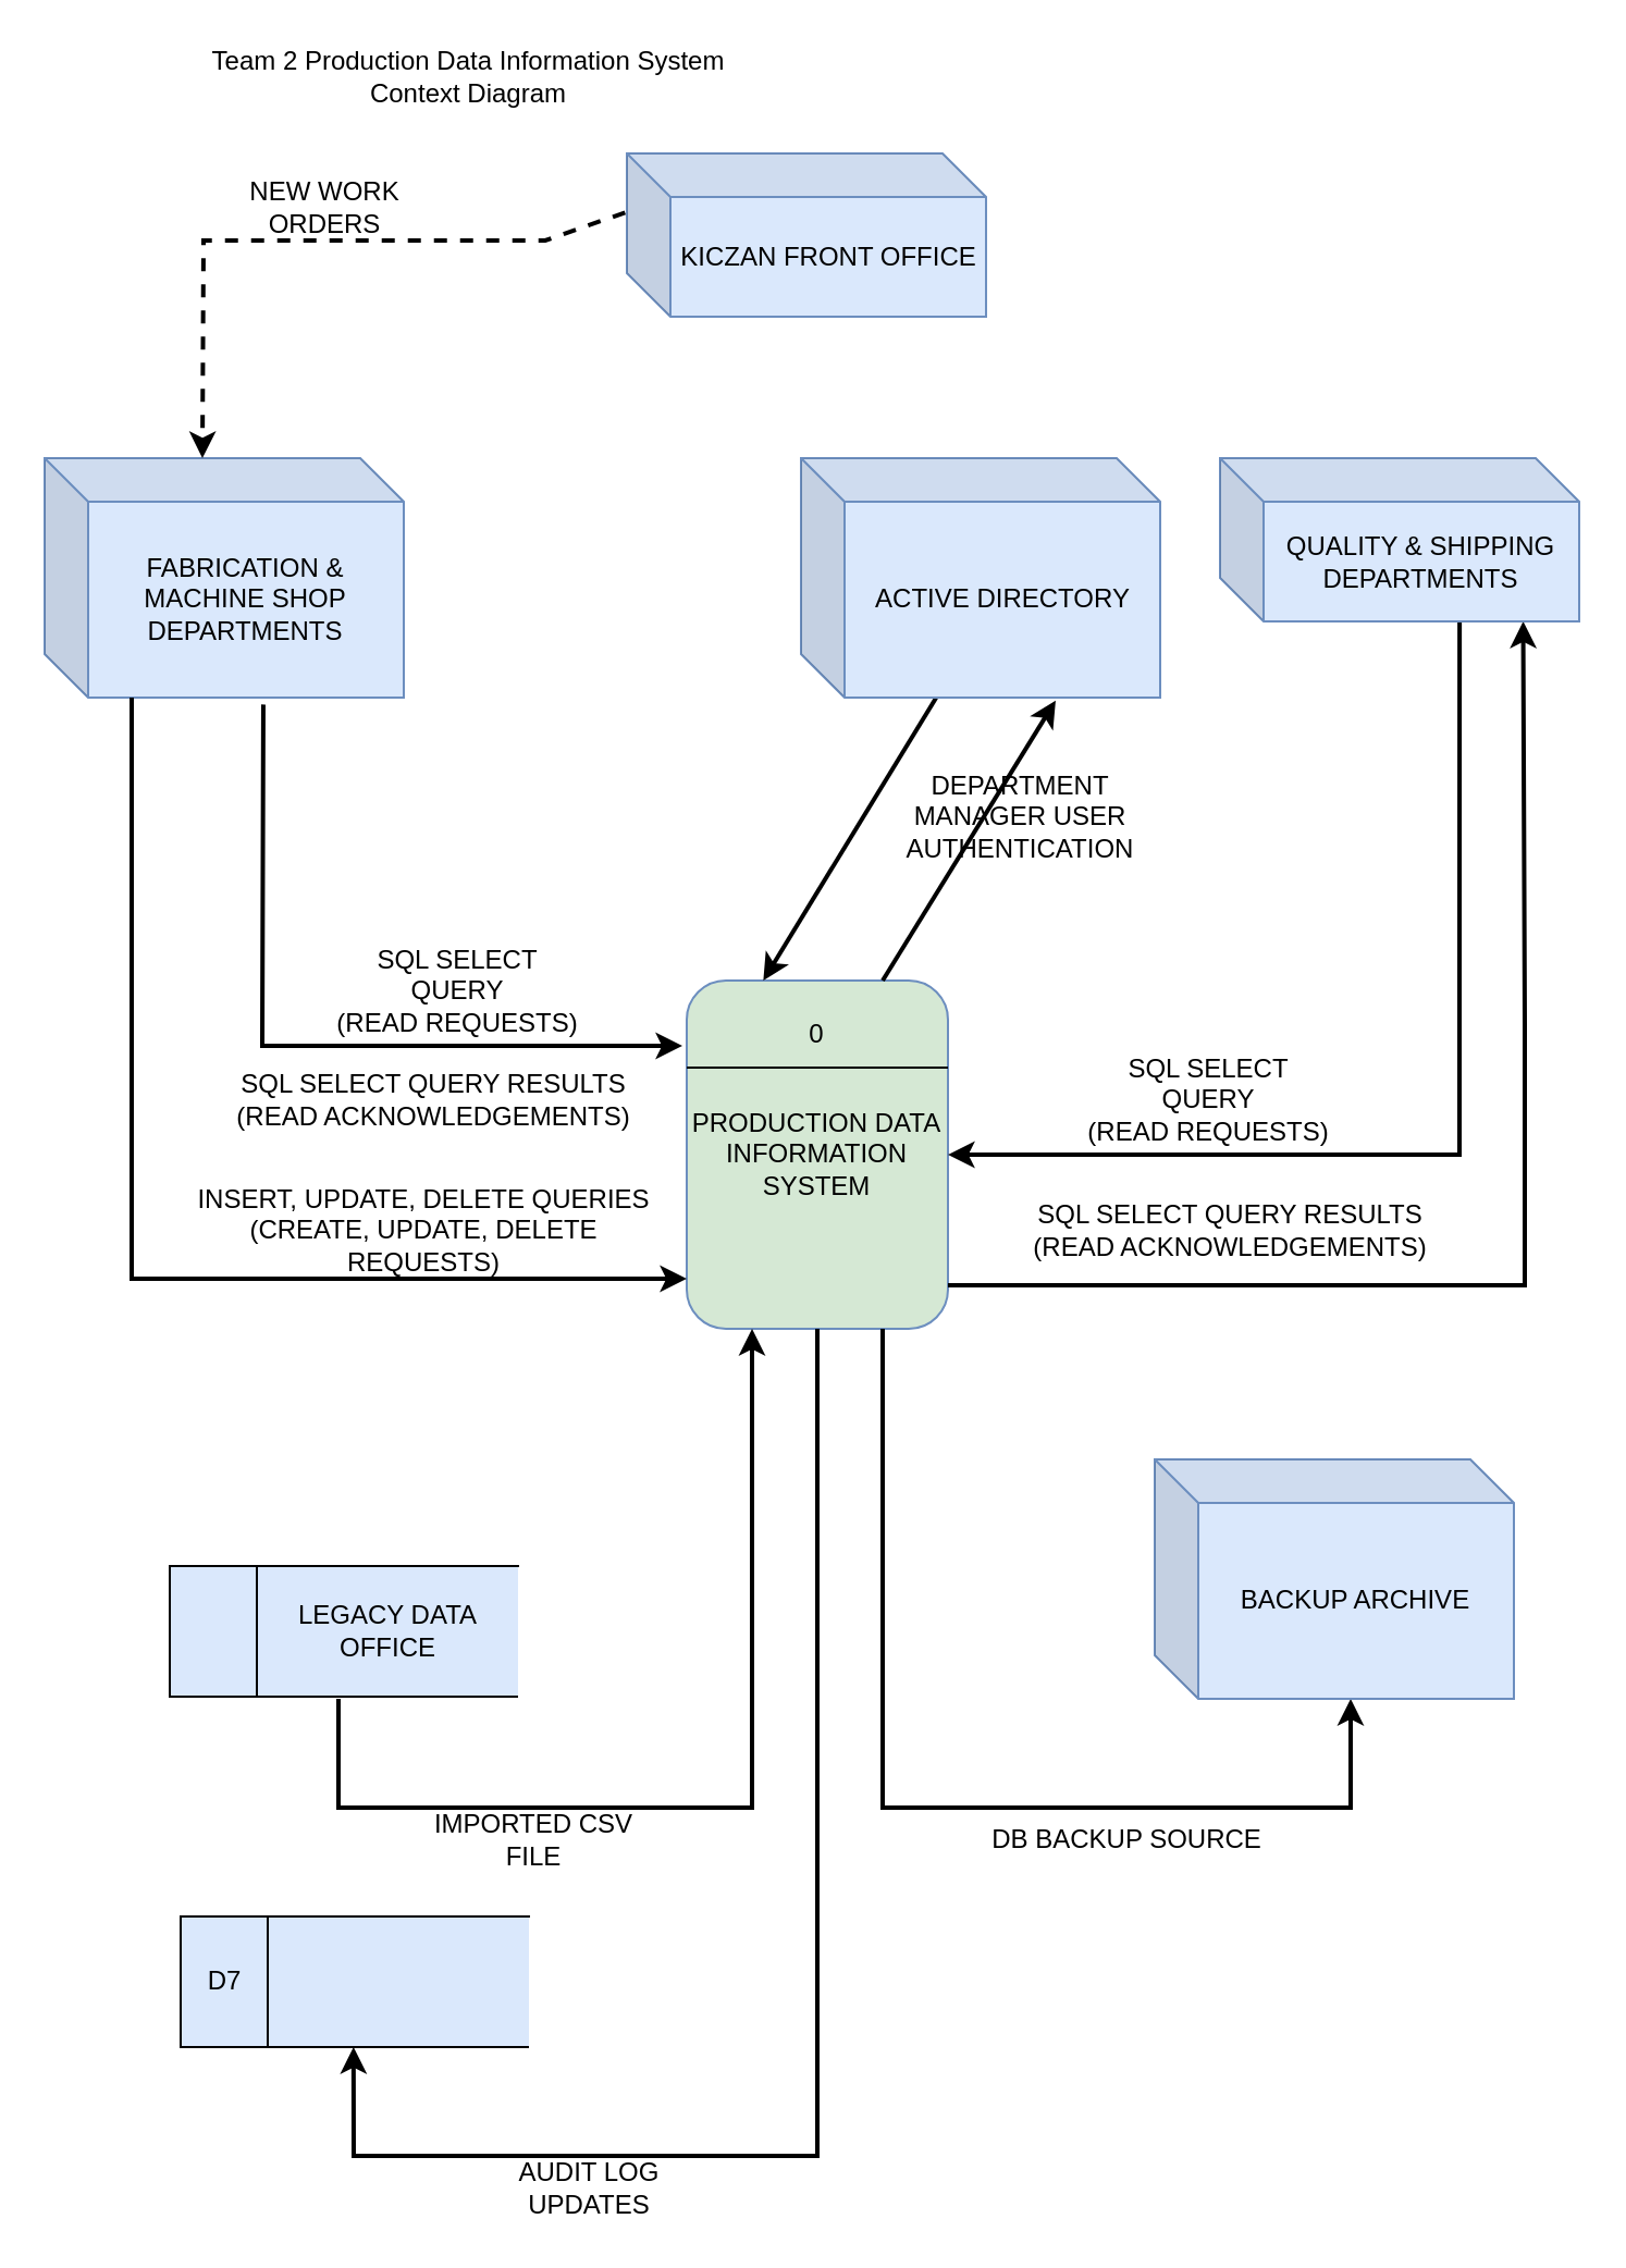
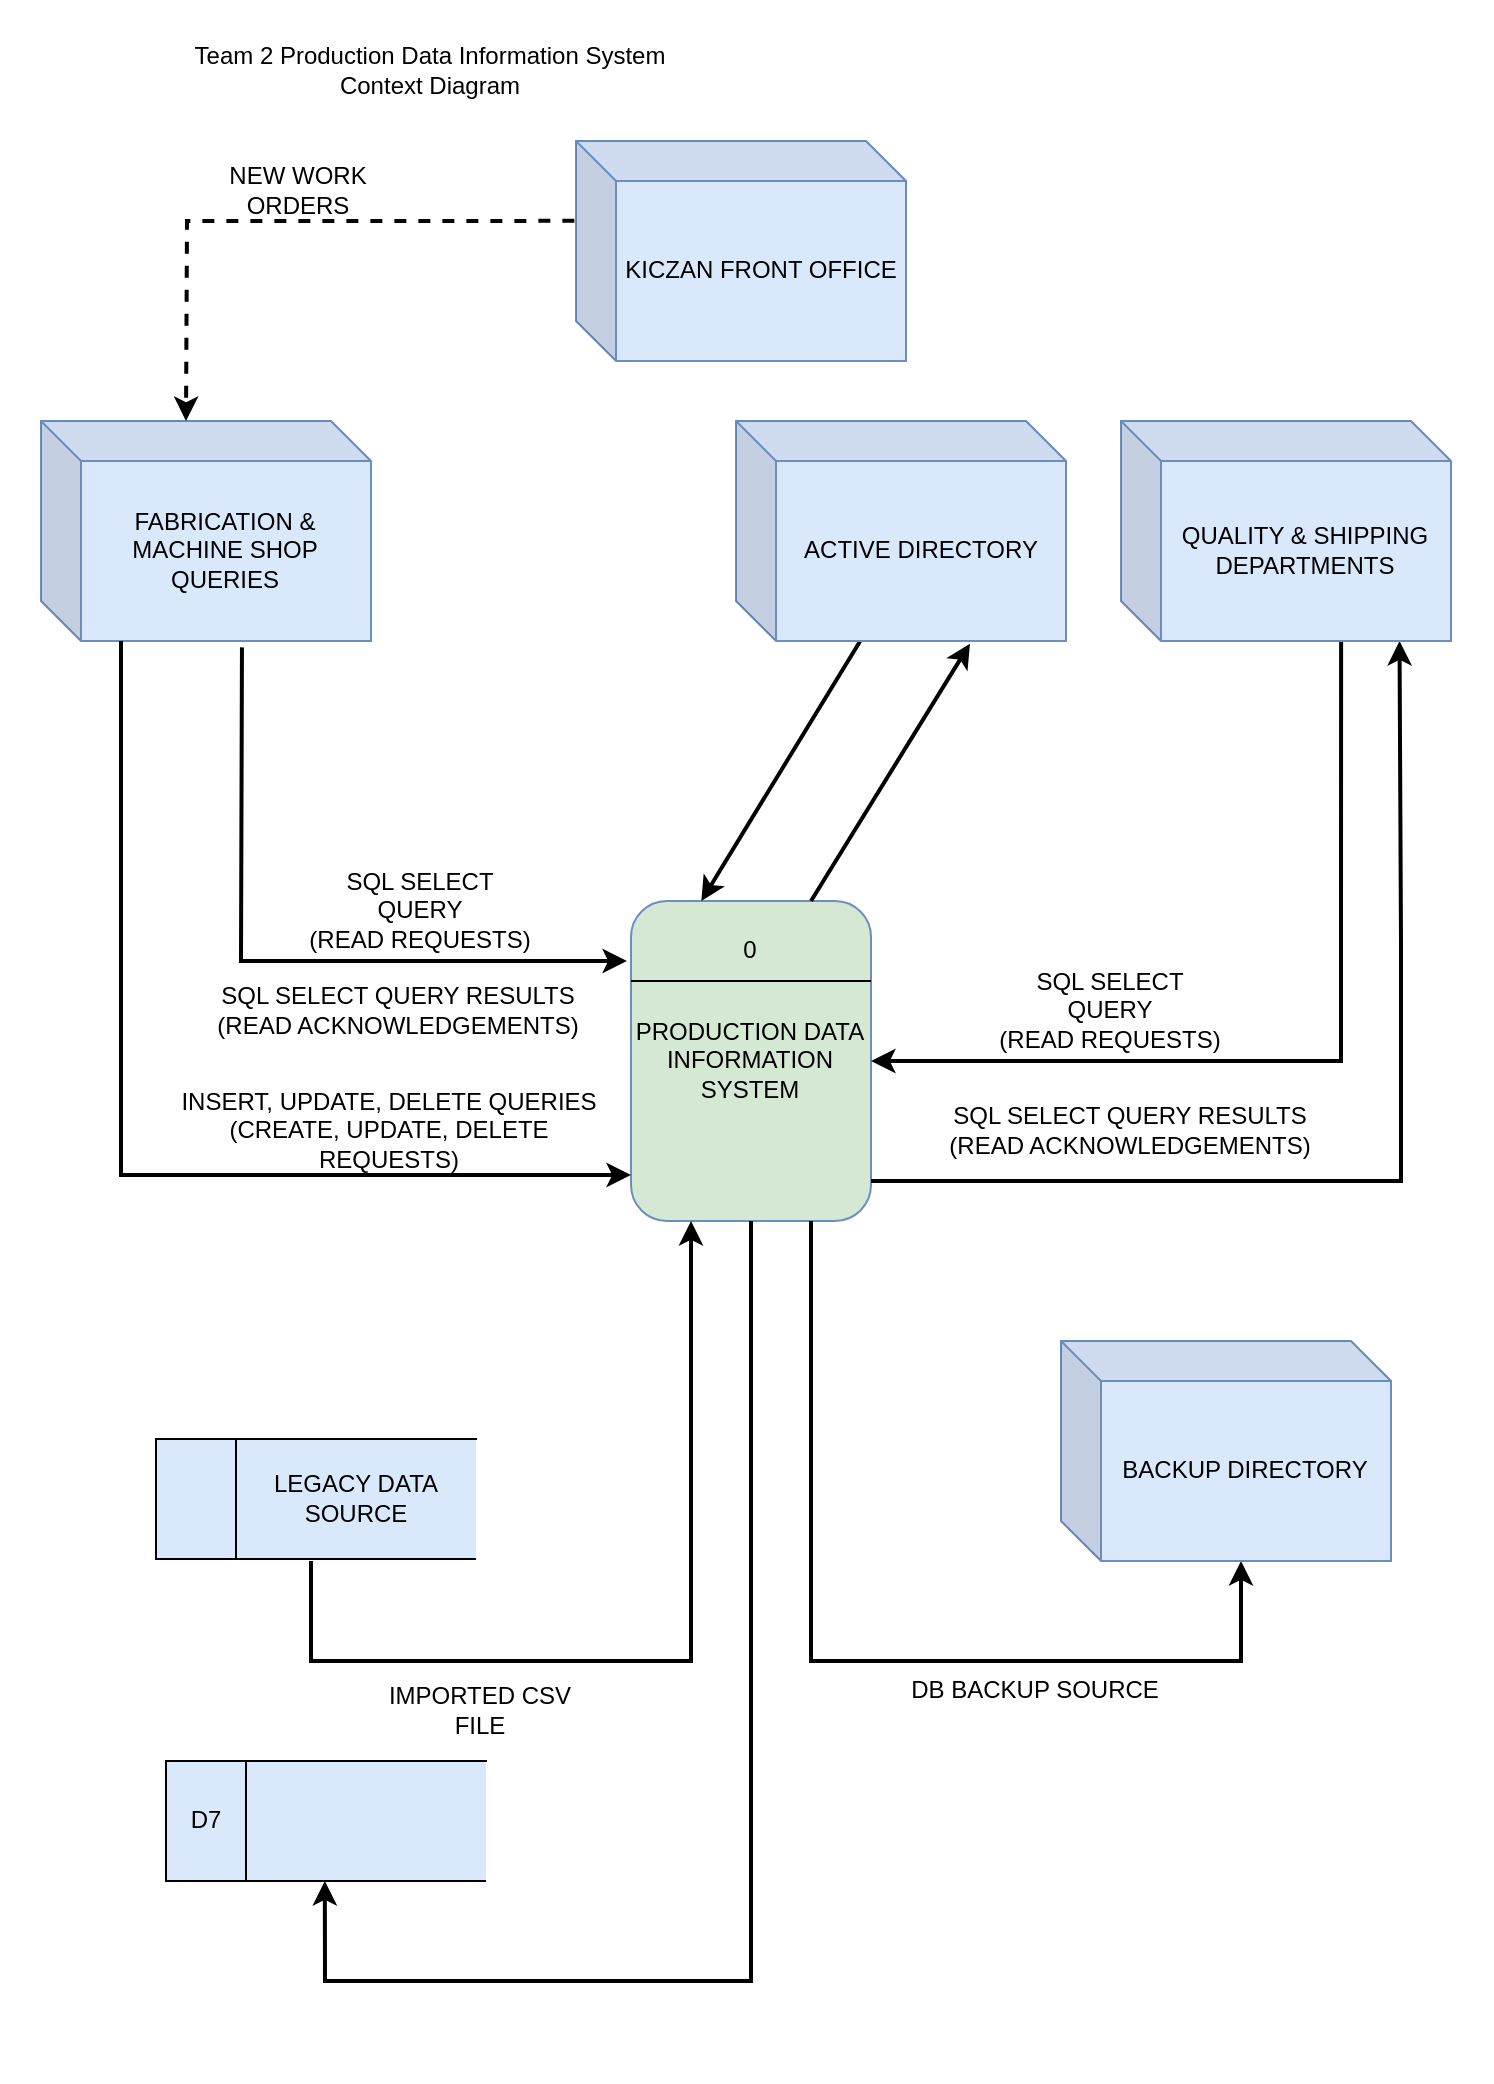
- <mxCell id="28" value="KICZAN FRONT OFFICE" style="shape=cube;whiteSpace=wrap;html=1;boundedLbl=1;backgroundOutline=1;darkOpacity=0.05;darkOpacity2=0.1;strokeWidth=1;fillColor=#dae8fc;strokeColor=#6c8ebf;" vertex="1" parent="1"><mxGeometry x="287.5" y="70" width="165" height="75" as="geometry" /></mxCell>
+ <mxCell id="28" value="KICZAN FRONT OFFICE" style="shape=cube;whiteSpace=wrap;html=1;boundedLbl=1;backgroundOutline=1;darkOpacity=0.05;darkOpacity2=0.1;strokeWidth=1;fillColor=#dae8fc;strokeColor=#6c8ebf;" vertex="1" parent="1"><mxGeometry x="287.5" y="70" width="165" height="110" as="geometry" /></mxCell>
- <mxCell id="26" value="QUALITY &amp;amp; SHIPPING DEPARTMENTS" style="shape=cube;whiteSpace=wrap;html=1;boundedLbl=1;backgroundOutline=1;darkOpacity=0.05;darkOpacity2=0.1;strokeWidth=1;fillColor=#dae8fc;strokeColor=#6c8ebf;" vertex="1" parent="1"><mxGeometry x="560" y="210" width="165" height="75" as="geometry" /></mxCell>
+ <mxCell id="26" value="QUALITY &amp;amp; SHIPPING DEPARTMENTS" style="shape=cube;whiteSpace=wrap;html=1;boundedLbl=1;backgroundOutline=1;darkOpacity=0.05;darkOpacity2=0.1;strokeWidth=1;fillColor=#dae8fc;strokeColor=#6c8ebf;" vertex="1" parent="1"><mxGeometry x="560" y="210" width="165" height="110" as="geometry" /></mxCell>
- <mxCell id="5" value="FABRICATION &amp;amp; MACHINE SHOP DEPARTMENTS" style="shape=cube;whiteSpace=wrap;html=1;boundedLbl=1;backgroundOutline=1;darkOpacity=0.05;darkOpacity2=0.1;strokeWidth=1;fillColor=#dae8fc;strokeColor=#6c8ebf;" parent="1" vertex="1"><mxGeometry x="20" y="210" width="165" height="110" as="geometry" /></mxCell>
+ <mxCell id="5" value="FABRICATION &amp;amp; MACHINE SHOP QUERIES" style="shape=cube;whiteSpace=wrap;html=1;boundedLbl=1;backgroundOutline=1;darkOpacity=0.05;darkOpacity2=0.1;strokeWidth=1;fillColor=#dae8fc;strokeColor=#6c8ebf;" parent="1" vertex="1"><mxGeometry x="20" y="210" width="165" height="110" as="geometry" /></mxCell>
- <mxCell id="16" value="DEPARTMENT MANAGER USER AUTHENTICATION" style="text;html=1;align=center;verticalAlign=middle;whiteSpace=wrap;rounded=0;" parent="1" vertex="1"><mxGeometry x="407" y="360" width="123" height="30" as="geometry" /></mxCell>
- <mxCell id="29" value="BACKUP ARCHIVE" style="shape=cube;whiteSpace=wrap;html=1;boundedLbl=1;backgroundOutline=1;darkOpacity=0.05;darkOpacity2=0.1;strokeWidth=1;fillColor=#dae8fc;strokeColor=#6c8ebf;" vertex="1" parent="1"><mxGeometry x="530" y="670" width="165" height="110" as="geometry" /></mxCell>
+ <mxCell id="29" value="BACKUP DIRECTORY" style="shape=cube;whiteSpace=wrap;html=1;boundedLbl=1;backgroundOutline=1;darkOpacity=0.05;darkOpacity2=0.1;strokeWidth=1;fillColor=#dae8fc;strokeColor=#6c8ebf;" vertex="1" parent="1"><mxGeometry x="530" y="670" width="165" height="110" as="geometry" /></mxCell>
- <mxCell id="15" value="LEGACY DATA OFFICE" style="text;html=1;align=center;verticalAlign=middle;whiteSpace=wrap;rounded=0;" parent="1" vertex="1"><mxGeometry x="122.5" y="734" width="110" height="30" as="geometry" /></mxCell>
+ <mxCell id="15" value="LEGACY DATA SOURCE" style="text;html=1;align=center;verticalAlign=middle;whiteSpace=wrap;rounded=0;" parent="1" vertex="1"><mxGeometry x="122.5" y="734" width="110" height="30" as="geometry" /></mxCell>
- <mxCell id="21" value="IMPORTED CSV FILE" style="text;html=1;align=center;verticalAlign=middle;whiteSpace=wrap;rounded=0;" parent="1" vertex="1"><mxGeometry x="195" y="830" width="100" height="30" as="geometry" /></mxCell>
+ <mxCell id="21" value="IMPORTED CSV FILE" style="text;html=1;align=center;verticalAlign=middle;whiteSpace=wrap;rounded=0;" parent="1" vertex="1"><mxGeometry x="190" y="840" width="100" height="30" as="geometry" /></mxCell>
- <mxCell id="38" value="AUDIT LOG UPDATES" style="text;html=1;align=center;verticalAlign=middle;whiteSpace=wrap;rounded=0;" vertex="1" parent="1"><mxGeometry x="232.5" y="990" width="75" height="30" as="geometry" /></mxCell>
